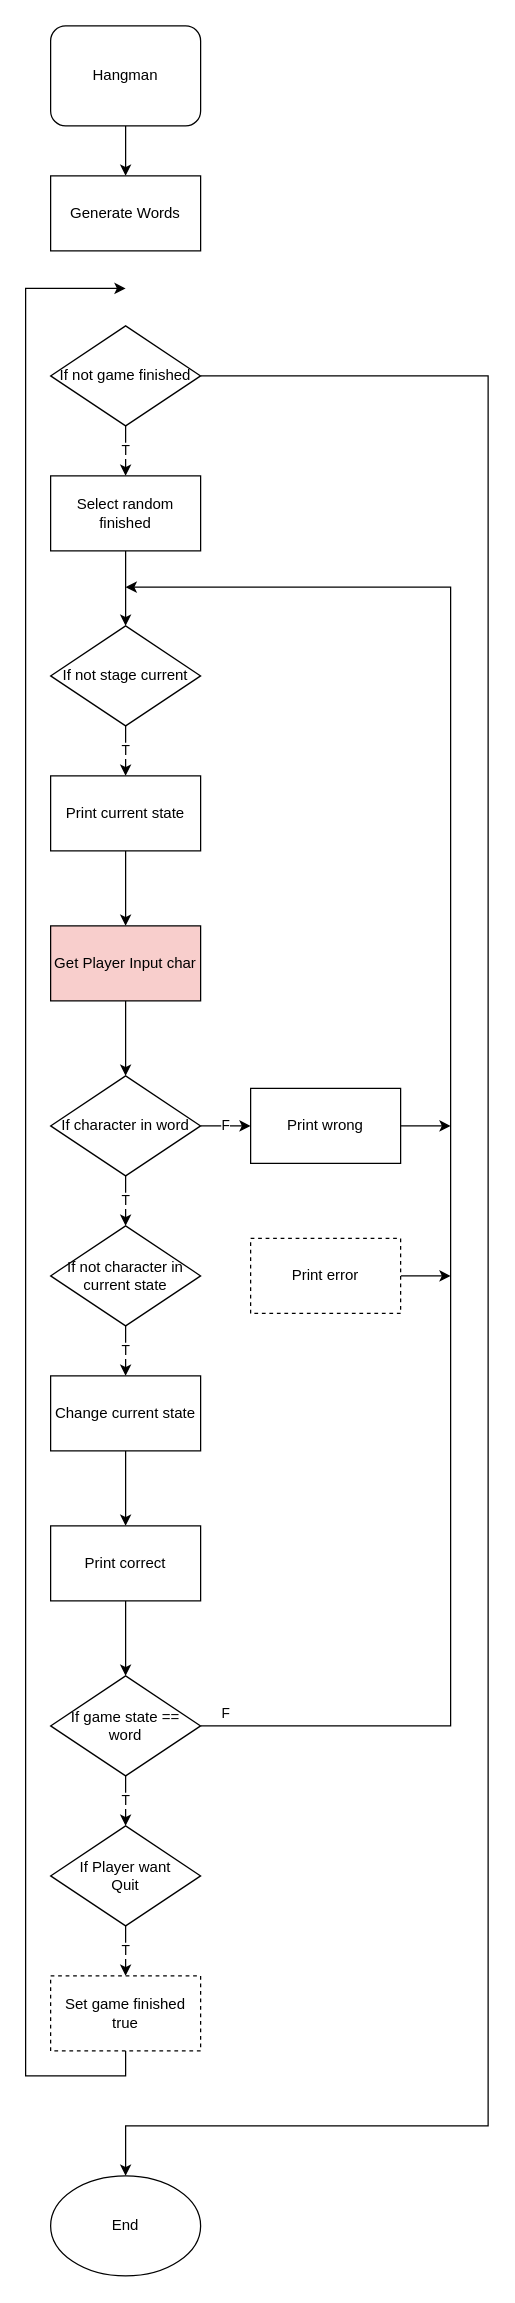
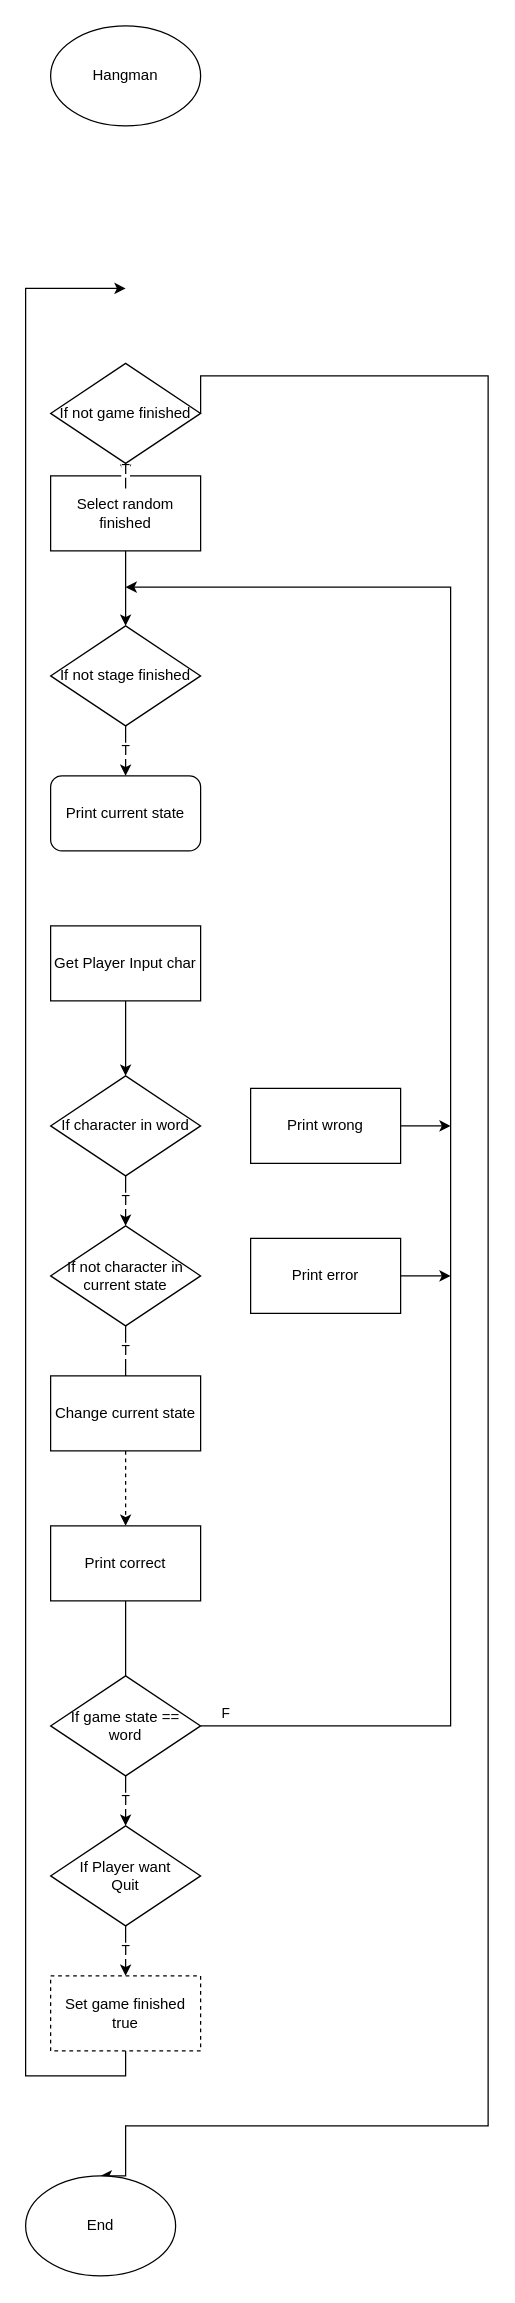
- <mxCell id="3" value="Hangman" style="whiteSpace=wrap;html=1;rounded=1;" vertex="1" parent="1"><mxGeometry x="40" y="20" width="120" height="80" as="geometry" /></mxCell>
+ <mxCell id="3" value="Hangman" style="ellipse;whiteSpace=wrap;html=1;" vertex="1" parent="1"><mxGeometry x="40" y="20" width="120" height="80" as="geometry" /></mxCell>
- <mxCell id="2" value="" style="edgeStyle=orthogonalEdgeStyle;rounded=0;orthogonalLoop=1;jettySize=auto;html=1;" edge="1" parent="1" source="3" target="4"><mxGeometry relative="1" as="geometry" /></mxCell>
- <mxCell id="4" value="Generate Words" style="rounded=0;whiteSpace=wrap;html=1;" vertex="1" parent="1"><mxGeometry x="40" y="140" width="120" height="60" as="geometry" /></mxCell>
- <mxCell id="9" value="If not game finished" style="rhombus;whiteSpace=wrap;html=1;" vertex="1" parent="1"><mxGeometry x="40" y="260" width="120" height="80" as="geometry" /></mxCell>
+ <mxCell id="9" value="If not game finished" style="rhombus;whiteSpace=wrap;html=1;" vertex="1" parent="1"><mxGeometry x="40" y="290" width="120" height="80" as="geometry" /></mxCell>
- <mxCell id="13" value="If not stage current" style="rhombus;whiteSpace=wrap;html=1;" vertex="1" parent="1"><mxGeometry x="40" y="500" width="120" height="80" as="geometry" /></mxCell>
+ <mxCell id="13" value="If not stage finished" style="rhombus;whiteSpace=wrap;html=1;" vertex="1" parent="1"><mxGeometry x="40" y="500" width="120" height="80" as="geometry" /></mxCell>
- <mxCell id="11" value="Print current state" style="rounded=0;whiteSpace=wrap;html=1;" vertex="1" parent="1"><mxGeometry x="40" y="620" width="120" height="60" as="geometry" /></mxCell>
+ <mxCell id="11" value="Print current state" style="whiteSpace=wrap;html=1;rounded=1;" vertex="1" parent="1"><mxGeometry x="40" y="620" width="120" height="60" as="geometry" /></mxCell>
- <mxCell id="10" style="edgeStyle=orthogonalEdgeStyle;rounded=0;orthogonalLoop=1;jettySize=auto;html=1;" edge="1" parent="1" source="11" target="15"><mxGeometry relative="1" as="geometry" /></mxCell>
- <mxCell id="15" value="Get Player Input char" style="rounded=0;whiteSpace=wrap;html=1;fillColor=#f8cecc;" vertex="1" parent="1"><mxGeometry x="40" y="740" width="120" height="60" as="geometry" /></mxCell>
+ <mxCell id="15" value="Get Player Input char" style="rounded=0;whiteSpace=wrap;html=1;" vertex="1" parent="1"><mxGeometry x="40" y="740" width="120" height="60" as="geometry" /></mxCell>
- <mxCell id="17" value="F" style="edgeStyle=orthogonalEdgeStyle;rounded=0;orthogonalLoop=1;jettySize=auto;html=1;" edge="1" parent="1" source="18" target="26"><mxGeometry relative="1" as="geometry" /></mxCell>
- <mxCell id="20" value="Print error" style="rounded=0;whiteSpace=wrap;html=1;dashed=1;" vertex="1" parent="1"><mxGeometry x="200" y="990" width="120" height="60" as="geometry" /></mxCell>
+ <mxCell id="20" value="Print error" style="rounded=0;whiteSpace=wrap;html=1;" vertex="1" parent="1"><mxGeometry x="200" y="990" width="120" height="60" as="geometry" /></mxCell>
- <mxCell id="23" value="T" style="edgeStyle=orthogonalEdgeStyle;rounded=0;orthogonalLoop=1;jettySize=auto;html=1;" edge="1" parent="1" source="24" target="22"><mxGeometry relative="1" as="geometry" /></mxCell>
+ <mxCell id="23" value="T" style="edgeStyle=orthogonalEdgeStyle;rounded=0;orthogonalLoop=1;jettySize=auto;html=1;endArrow=none;" edge="1" parent="1" source="24" target="22"><mxGeometry relative="1" as="geometry" /></mxCell>
- <mxCell id="21" value="" style="edgeStyle=orthogonalEdgeStyle;rounded=0;orthogonalLoop=1;jettySize=auto;html=1;" edge="1" parent="1" source="22" target="28"><mxGeometry relative="1" as="geometry" /></mxCell>
+ <mxCell id="21" value="" style="edgeStyle=orthogonalEdgeStyle;rounded=0;orthogonalLoop=1;jettySize=auto;html=1;dashed=1;" edge="1" parent="1" source="22" target="28"><mxGeometry relative="1" as="geometry" /></mxCell>
- <mxCell id="27" style="edgeStyle=orthogonalEdgeStyle;rounded=0;orthogonalLoop=1;jettySize=auto;html=1;entryX=0.5;entryY=0;entryDx=0;entryDy=0;" edge="1" parent="1" source="28" target="31"><mxGeometry relative="1" as="geometry" /></mxCell>
+ <mxCell id="27" style="edgeStyle=orthogonalEdgeStyle;rounded=0;orthogonalLoop=1;jettySize=auto;html=1;entryX=0.5;entryY=0;entryDx=0;entryDy=0;endArrow=none;" edge="1" parent="1" source="28" target="31"><mxGeometry relative="1" as="geometry" /></mxCell>
- <mxCell id="36" value="End" style="ellipse;whiteSpace=wrap;html=1;" vertex="1" parent="1"><mxGeometry x="40" y="1740" width="120" height="80" as="geometry" /></mxCell>
+ <mxCell id="36" value="End" style="ellipse;whiteSpace=wrap;html=1;" vertex="1" parent="1"><mxGeometry x="20" y="1740" width="120" height="80" as="geometry" /></mxCell>
